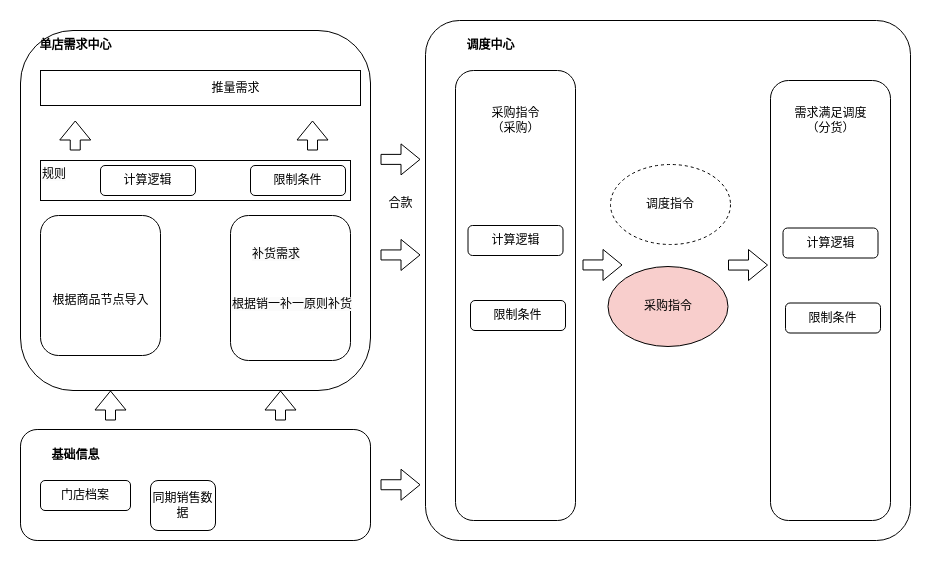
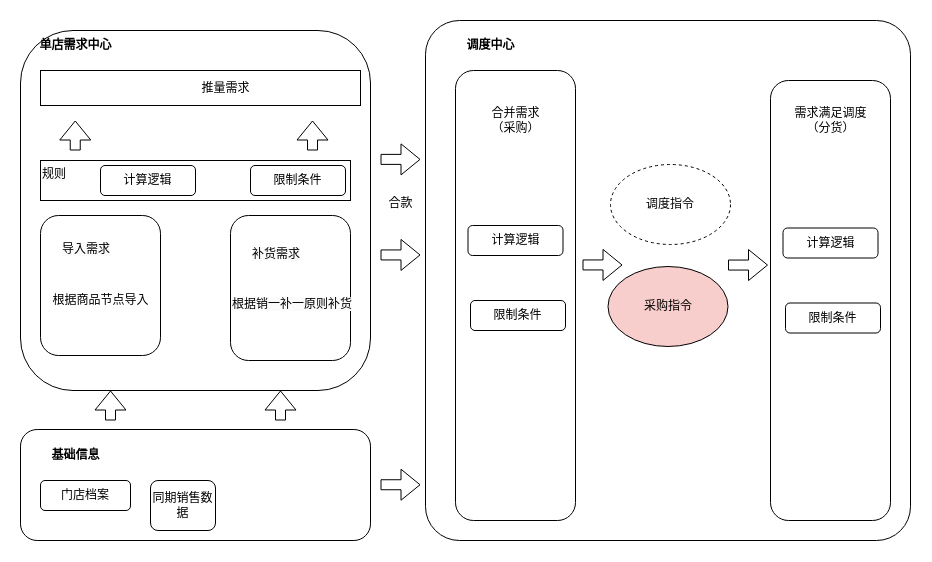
- <mxCell id="24" value="推量需求" style="text;html=1;align=center;verticalAlign=middle;resizable=0;points=[];autosize=1;strokeColor=none;fillColor=none;" vertex="1" parent="1"><mxGeometry x="200" y="72.5" width="70" height="30" as="geometry" /></mxCell>
+ <mxCell id="24" value="推量需求" style="text;html=1;align=center;verticalAlign=middle;resizable=0;points=[];autosize=1;strokeColor=none;fillColor=none;" vertex="1" parent="1"><mxGeometry x="190" y="72.5" width="70" height="30" as="geometry" /></mxCell>
- <mxCell id="14" value="采购指令&lt;br&gt;（采购）" style="text;html=1;align=center;verticalAlign=middle;resizable=0;points=[];autosize=1;strokeColor=none;fillColor=none;" vertex="1" parent="1"><mxGeometry x="480" y="100" width="70" height="40" as="geometry" /></mxCell>
+ <mxCell id="14" value="合并需求&lt;br&gt;（采购）" style="text;html=1;align=center;verticalAlign=middle;resizable=0;points=[];autosize=1;strokeColor=none;fillColor=none;" vertex="1" parent="1"><mxGeometry x="480" y="100" width="70" height="40" as="geometry" /></mxCell>
+ <mxCell id="19" value="&lt;span style=&quot;color: rgb(0, 0, 0); font-family: Helvetica; font-size: 12px; font-style: normal; font-variant-ligatures: normal; font-variant-caps: normal; font-weight: 400; letter-spacing: normal; orphans: 2; text-align: center; text-indent: 0px; text-transform: none; widows: 2; word-spacing: 0px; -webkit-text-stroke-width: 0px; background-color: rgb(251, 251, 251); text-decoration-thickness: initial; text-decoration-style: initial; text-decoration-color: initial; float: none; display: inline !important;&quot;&gt;导入需求&lt;/span&gt;" style="text;whiteSpace=wrap;html=1;" vertex="1" parent="1"><mxGeometry x="60" y="235" width="80" height="40" as="geometry" /></mxCell>
